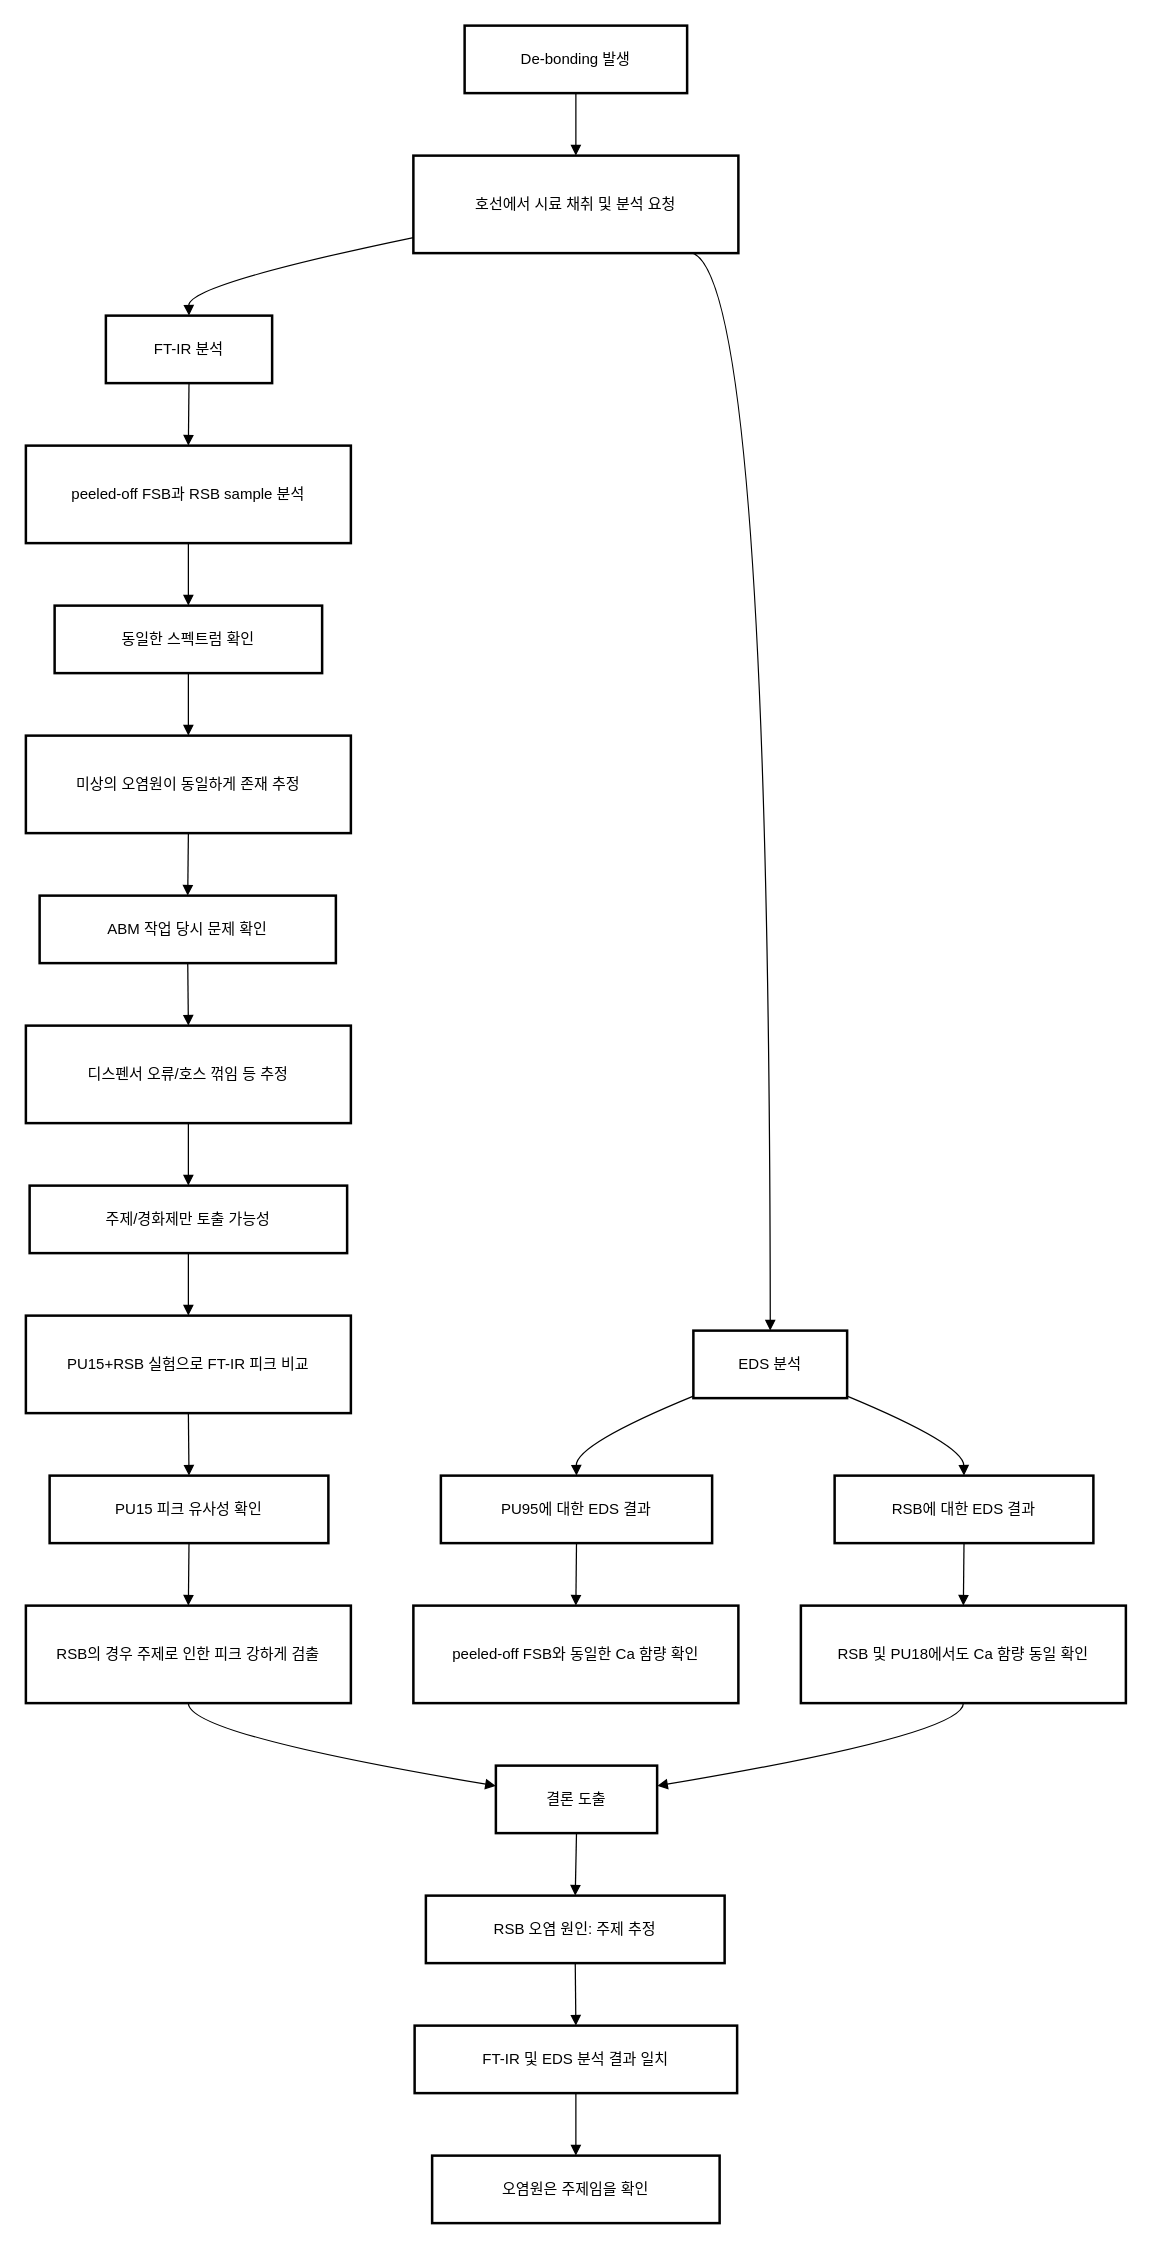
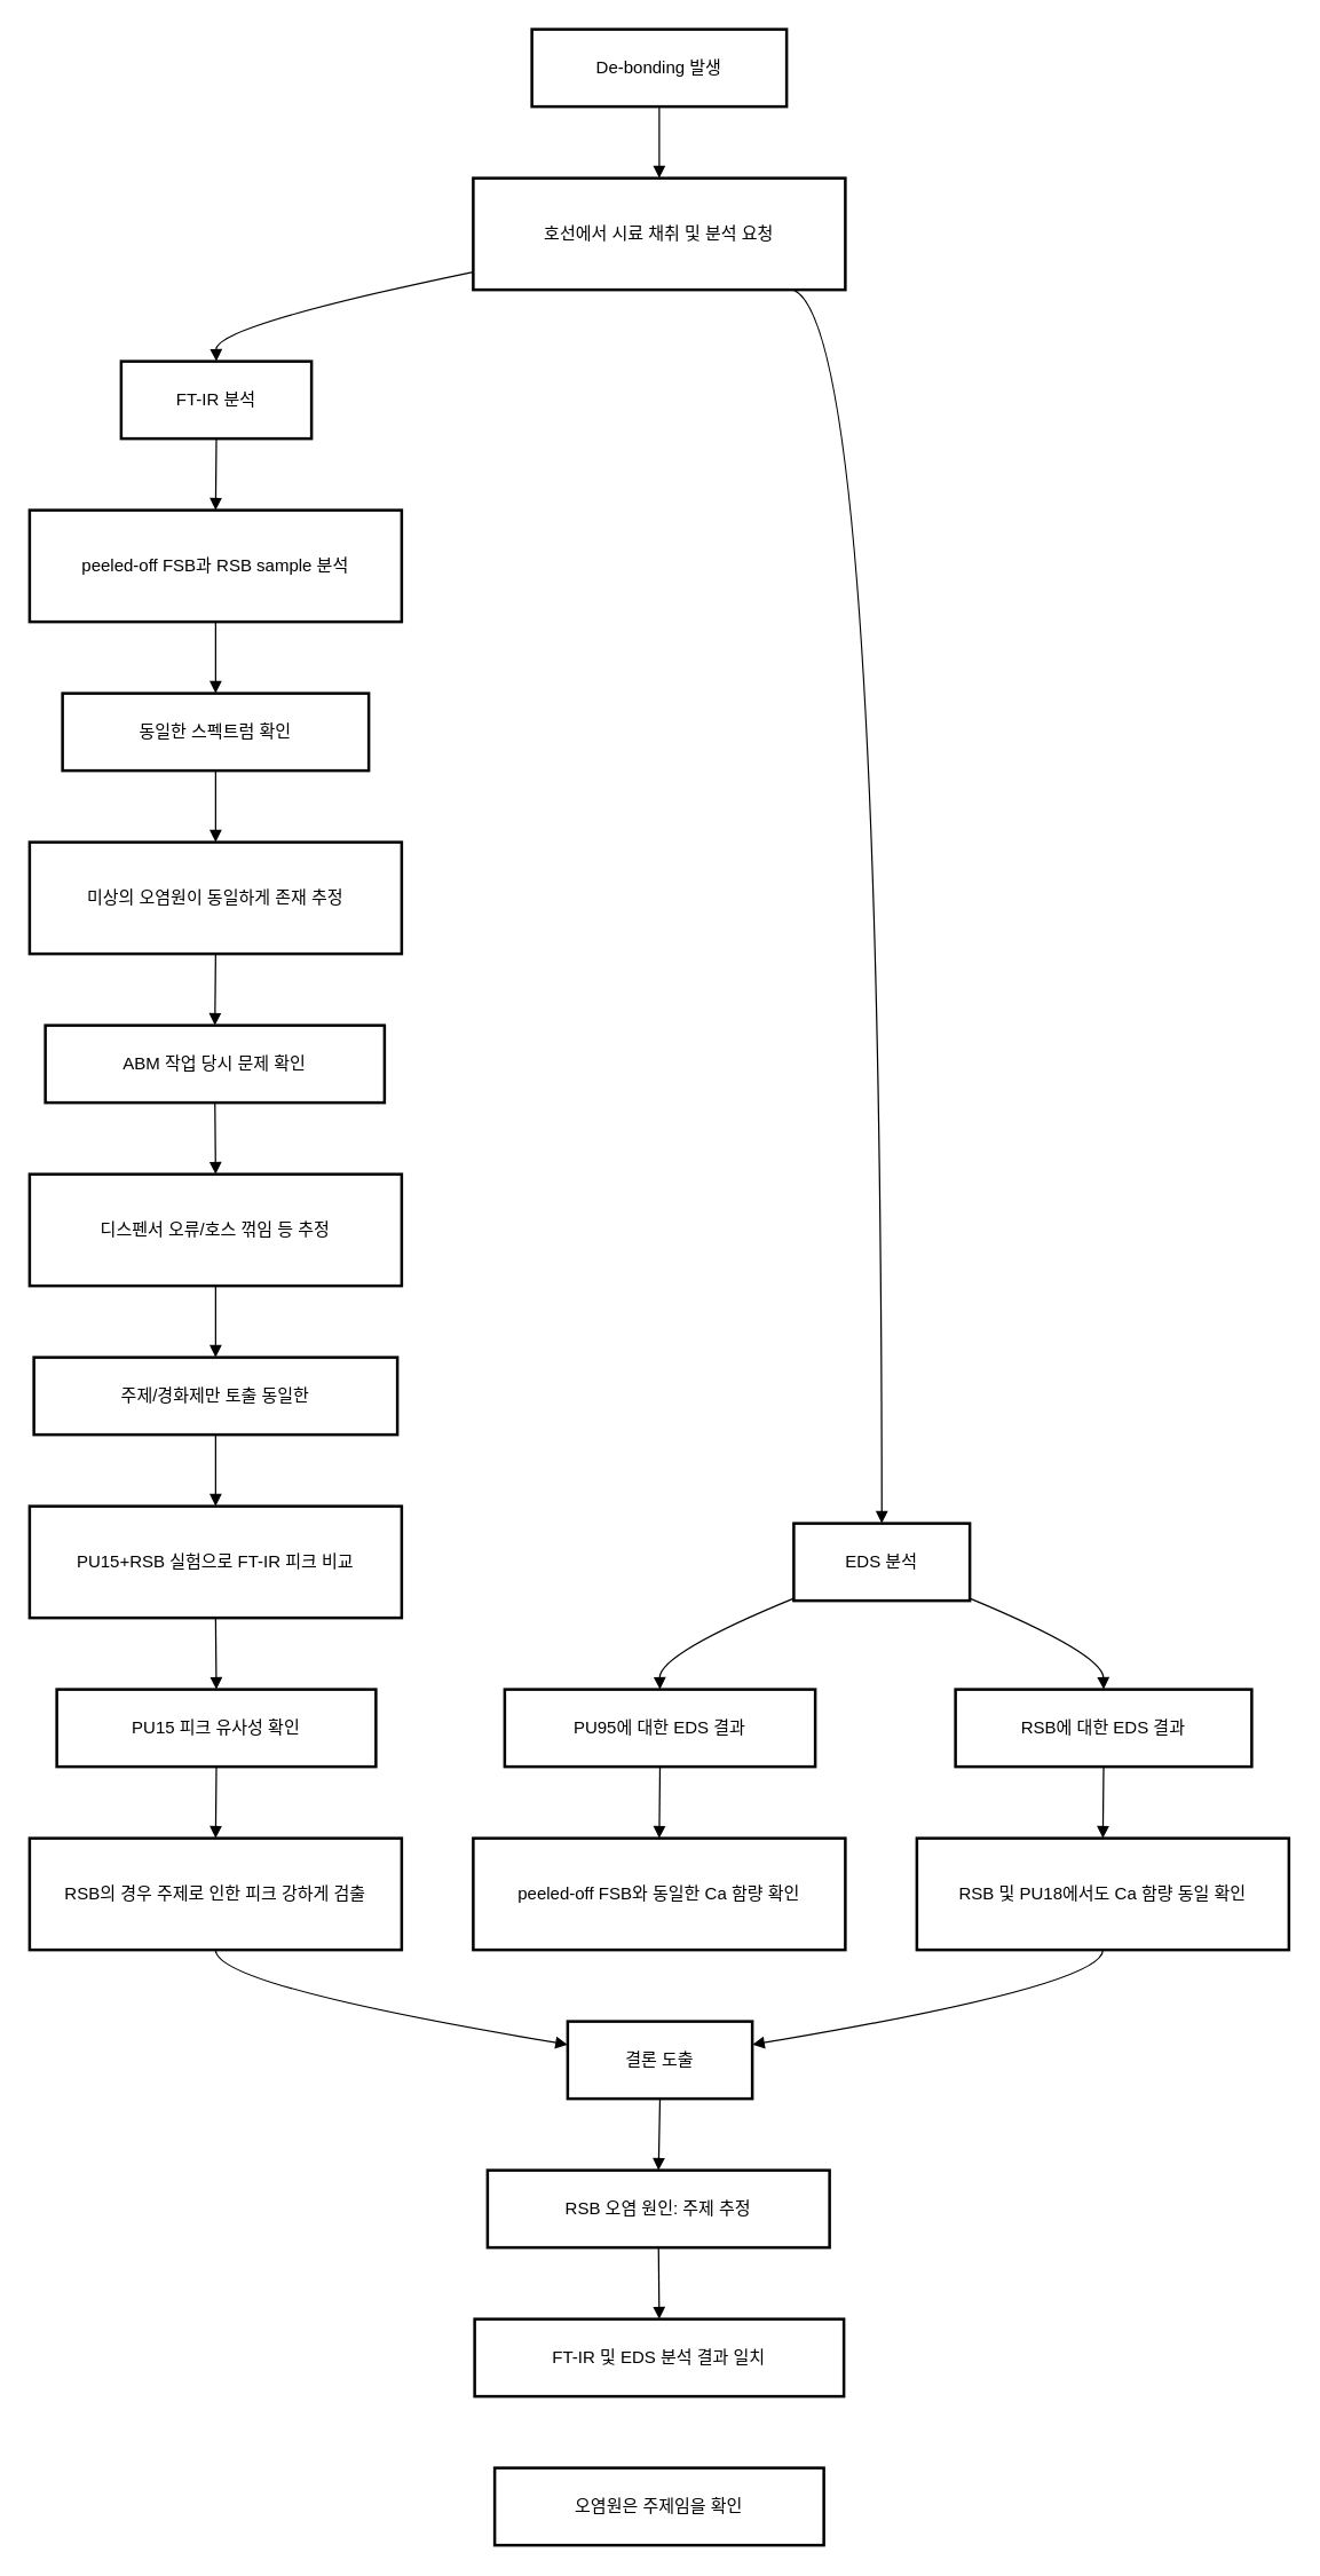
- <mxCell id="11" value="주제/경화제만 토출 가능성" style="whiteSpace=wrap;strokeWidth=2;" vertex="1" parent="1"><mxGeometry x="23" y="948" width="254" height="54" as="geometry" /></mxCell>
+ <mxCell id="11" value="주제/경화제만 토출 동일한" style="whiteSpace=wrap;strokeWidth=2;" vertex="1" parent="1"><mxGeometry x="23" y="948" width="254" height="54" as="geometry" /></mxCell>
- <mxCell id="43" value="" style="curved=1;startArrow=none;endArrow=block;exitX=0.5;exitY=1;entryX=0.5;entryY=0;rounded=0;" edge="1" parent="1" source="21" target="22"><mxGeometry relative="1" as="geometry"><Array as="points" /></mxGeometry></mxCell>
